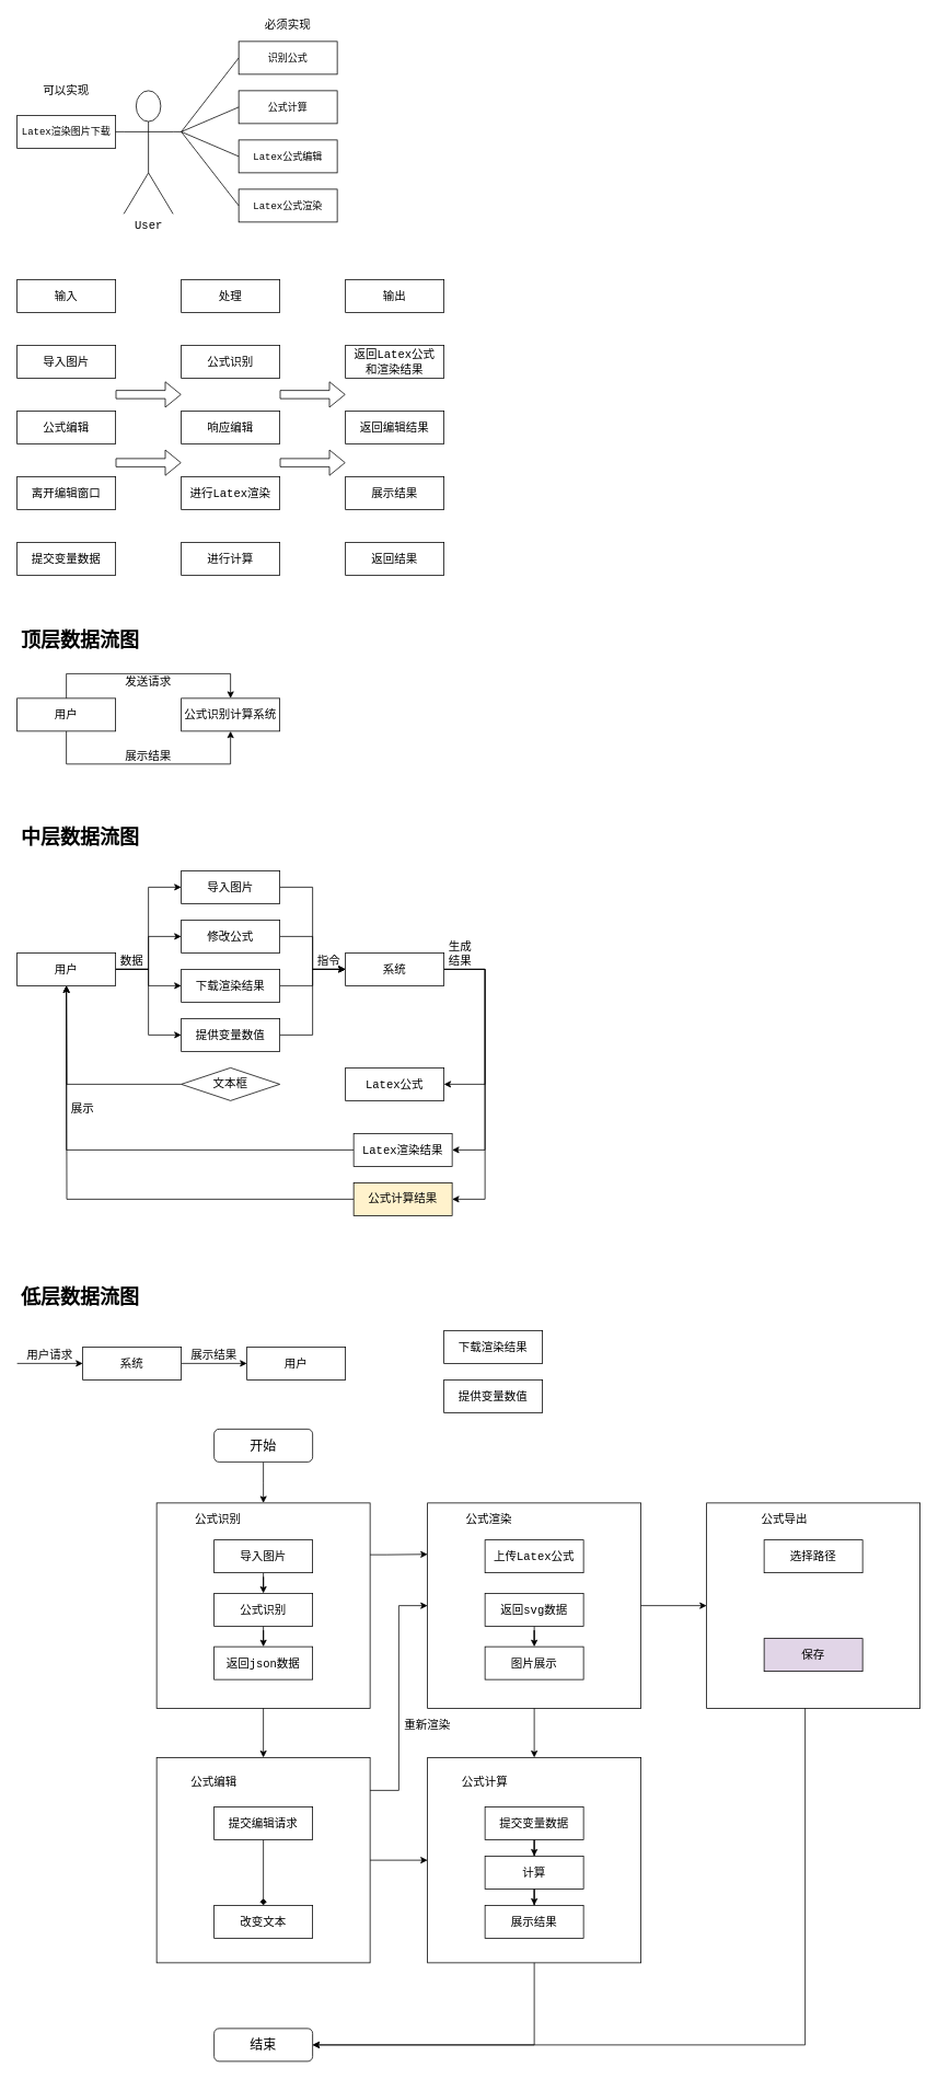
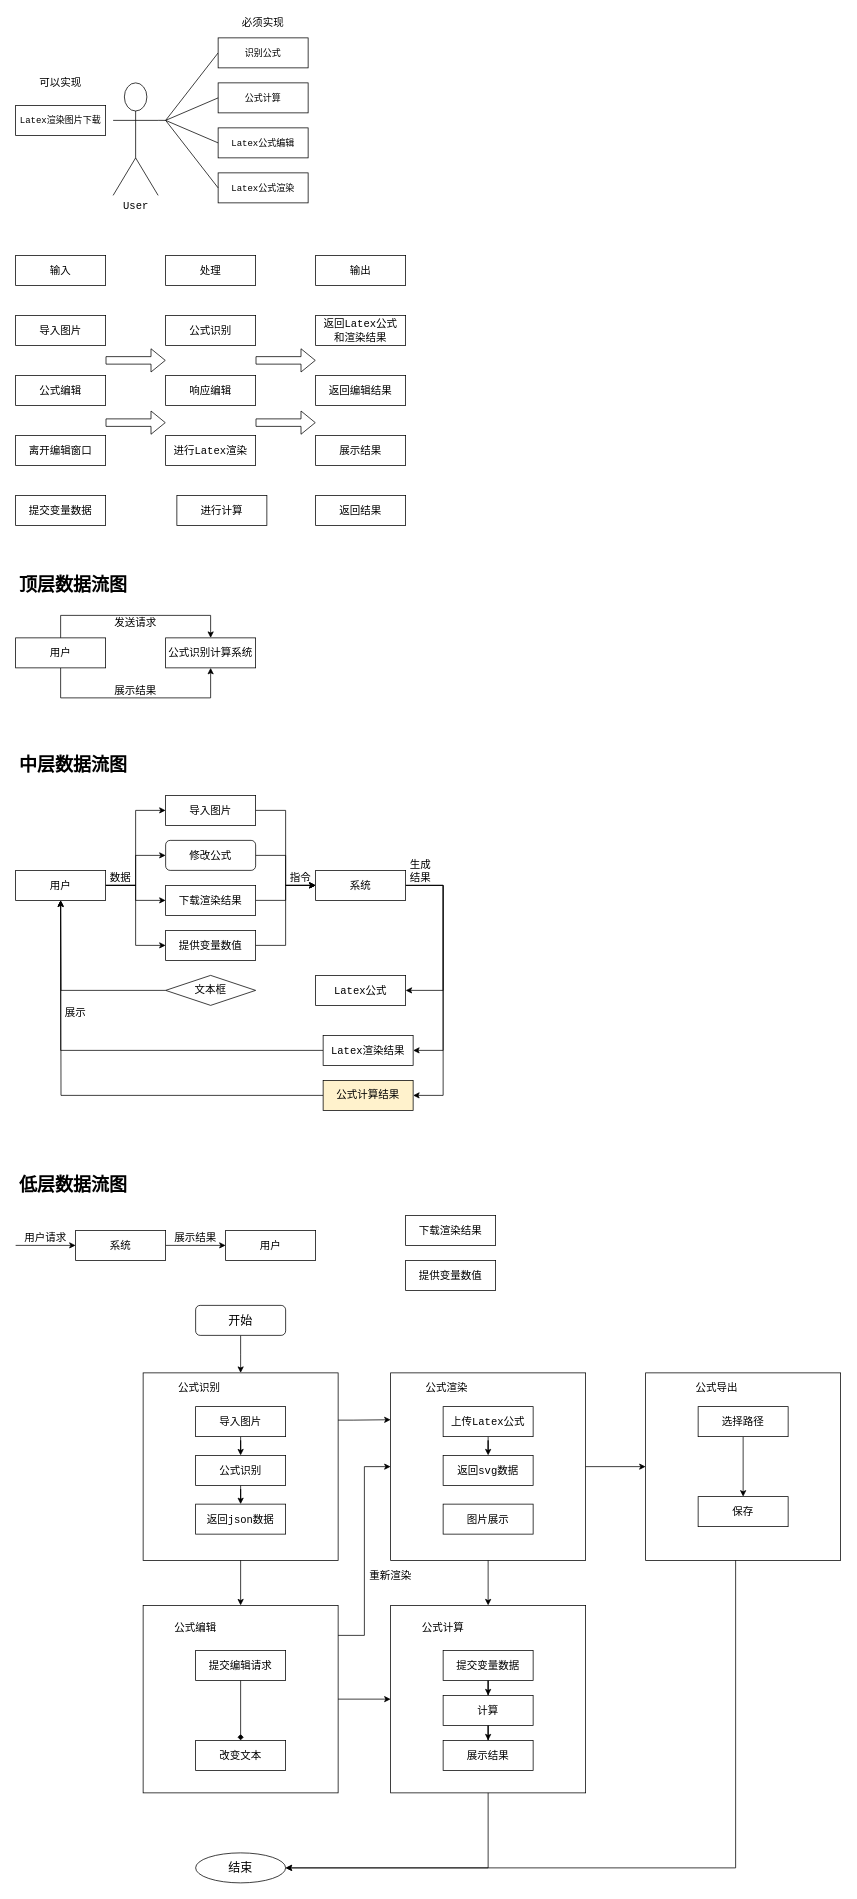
- <mxCell id="19" value="" style="endArrow=none;html=1;entryX=1;entryY=0.5;entryDx=0;entryDy=0;exitX=0;exitY=0.333;exitDx=0;exitDy=0;exitPerimeter=0;" parent="1" source="12" target="18" edge="1"><mxGeometry width="50" height="50" relative="1" as="geometry"><mxPoint x="20" y="340" as="sourcePoint" /><mxPoint x="70" y="290" as="targetPoint" /></mxGeometry></mxCell>
- <mxCell id="39" value="&lt;span style=&quot;font-size: 14px&quot;&gt;进行计算&lt;/span&gt;" style="rounded=0;whiteSpace=wrap;html=1;" parent="1" vertex="1"><mxGeometry x="220" y="660" width="120" height="40" as="geometry" /></mxCell>
+ <mxCell id="39" value="&lt;span style=&quot;font-size: 14px&quot;&gt;进行计算&lt;/span&gt;" style="rounded=0;whiteSpace=wrap;html=1;" parent="1" vertex="1"><mxGeometry x="235" y="660" width="120" height="40" as="geometry" /></mxCell>
- <mxCell id="61" value="&lt;span style=&quot;font-size: 14px&quot;&gt;修改公式&lt;/span&gt;" style="rounded=0;whiteSpace=wrap;html=1;" parent="1" vertex="1"><mxGeometry x="220" y="1120" width="120" height="40" as="geometry" /></mxCell>
+ <mxCell id="61" value="&lt;span style=&quot;font-size: 14px&quot;&gt;修改公式&lt;/span&gt;" style="whiteSpace=wrap;html=1;rounded=1;" parent="1" vertex="1"><mxGeometry x="220" y="1120" width="120" height="40" as="geometry" /></mxCell>
+ <mxCell id="100" value="" style="edgeStyle=orthogonalEdgeStyle;rounded=0;orthogonalLoop=1;jettySize=auto;html=1;" parent="1" source="101" target="103" edge="1"><mxGeometry relative="1" as="geometry" /></mxCell>
+ <mxCell id="113" value="" style="edgeStyle=orthogonalEdgeStyle;rounded=0;orthogonalLoop=1;jettySize=auto;html=1;" parent="1" source="114" target="115" edge="1"><mxGeometry relative="1" as="geometry" /></mxCell>
- <mxCell id="102" value="" style="edgeStyle=orthogonalEdgeStyle;rounded=0;orthogonalLoop=1;jettySize=auto;html=1;" parent="1" source="103" target="90" edge="1"><mxGeometry relative="1" as="geometry" /></mxCell>
- <mxCell id="115" value="&lt;span style=&quot;font-size: 14px&quot;&gt;保存&lt;/span&gt;" style="rounded=0;whiteSpace=wrap;html=1;fillColor=#e1d5e7;" parent="1" vertex="1"><mxGeometry x="930" y="1995" width="120" height="40" as="geometry" /></mxCell>
+ <mxCell id="115" value="&lt;span style=&quot;font-size: 14px&quot;&gt;保存&lt;/span&gt;" style="rounded=0;whiteSpace=wrap;html=1;" parent="1" vertex="1"><mxGeometry x="930" y="1995" width="120" height="40" as="geometry" /></mxCell>
- <mxCell id="122" value="&lt;font size=&quot;3&quot;&gt;结束&lt;/font&gt;" style="rounded=1;whiteSpace=wrap;html=1;" parent="1" vertex="1"><mxGeometry x="260" y="2470" width="120" height="40" as="geometry" /></mxCell>
+ <mxCell id="122" value="&lt;font size=&quot;3&quot;&gt;结束&lt;/font&gt;" style="ellipse;whiteSpace=wrap;html=1;" parent="1" vertex="1"><mxGeometry x="260" y="2470" width="120" height="40" as="geometry" /></mxCell>
